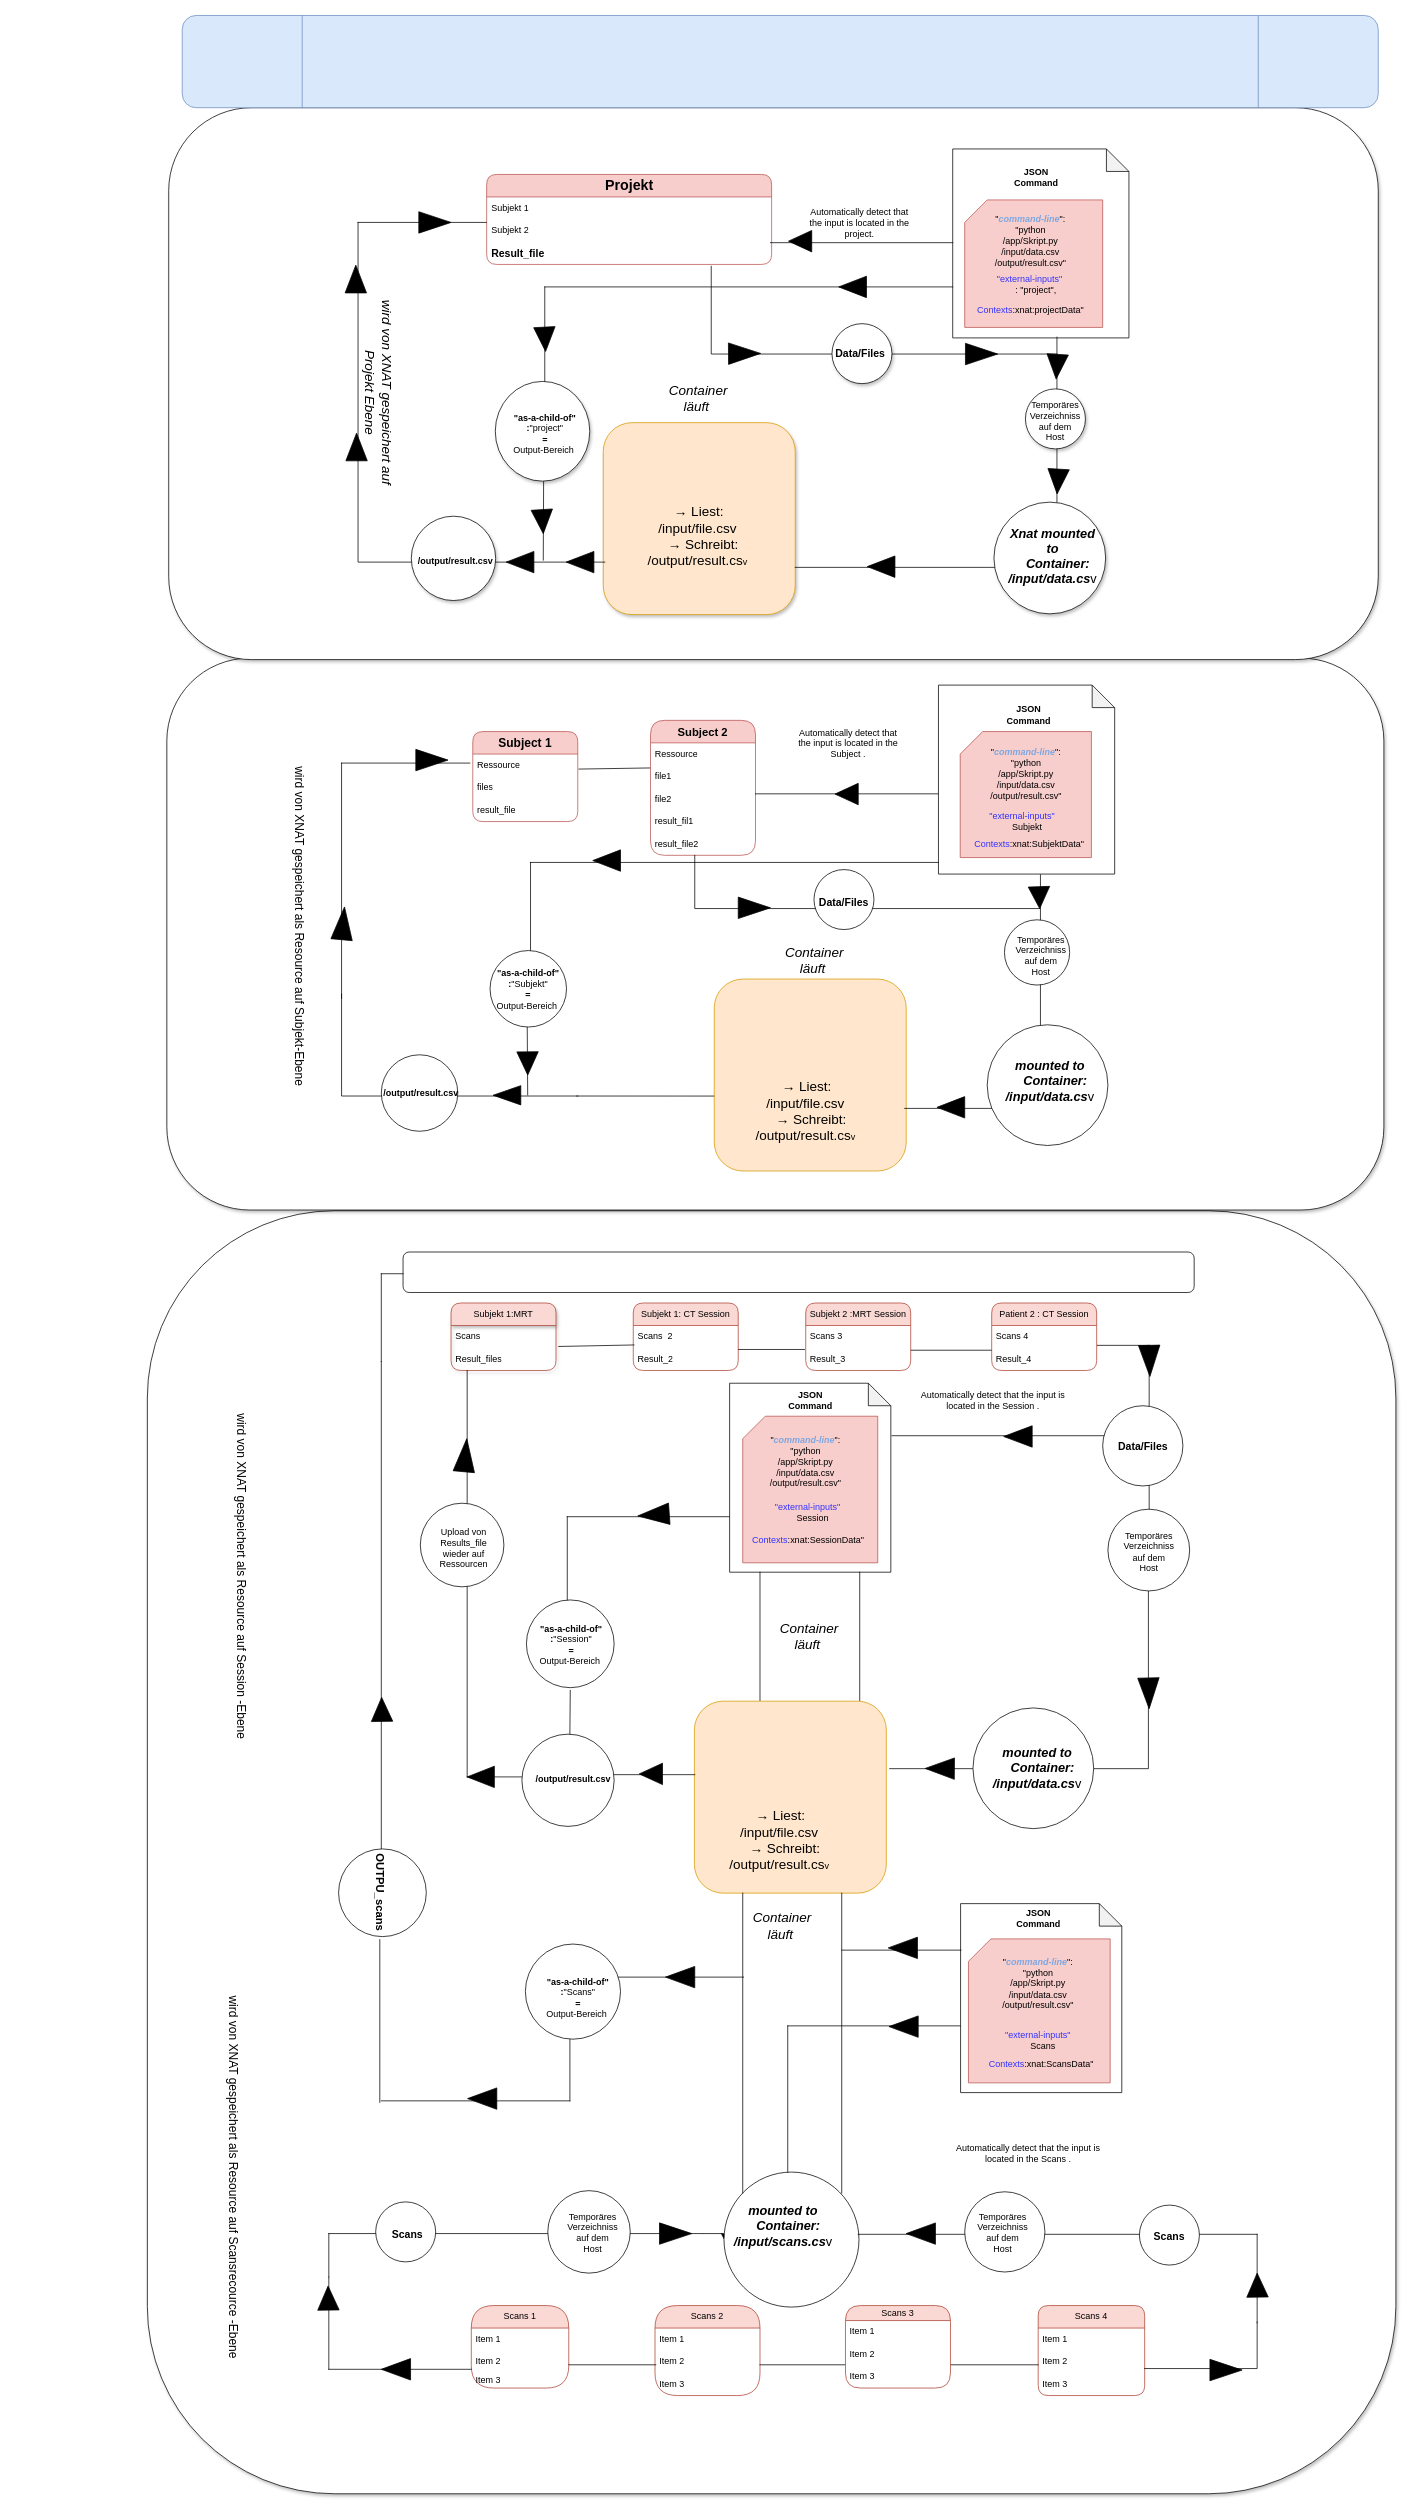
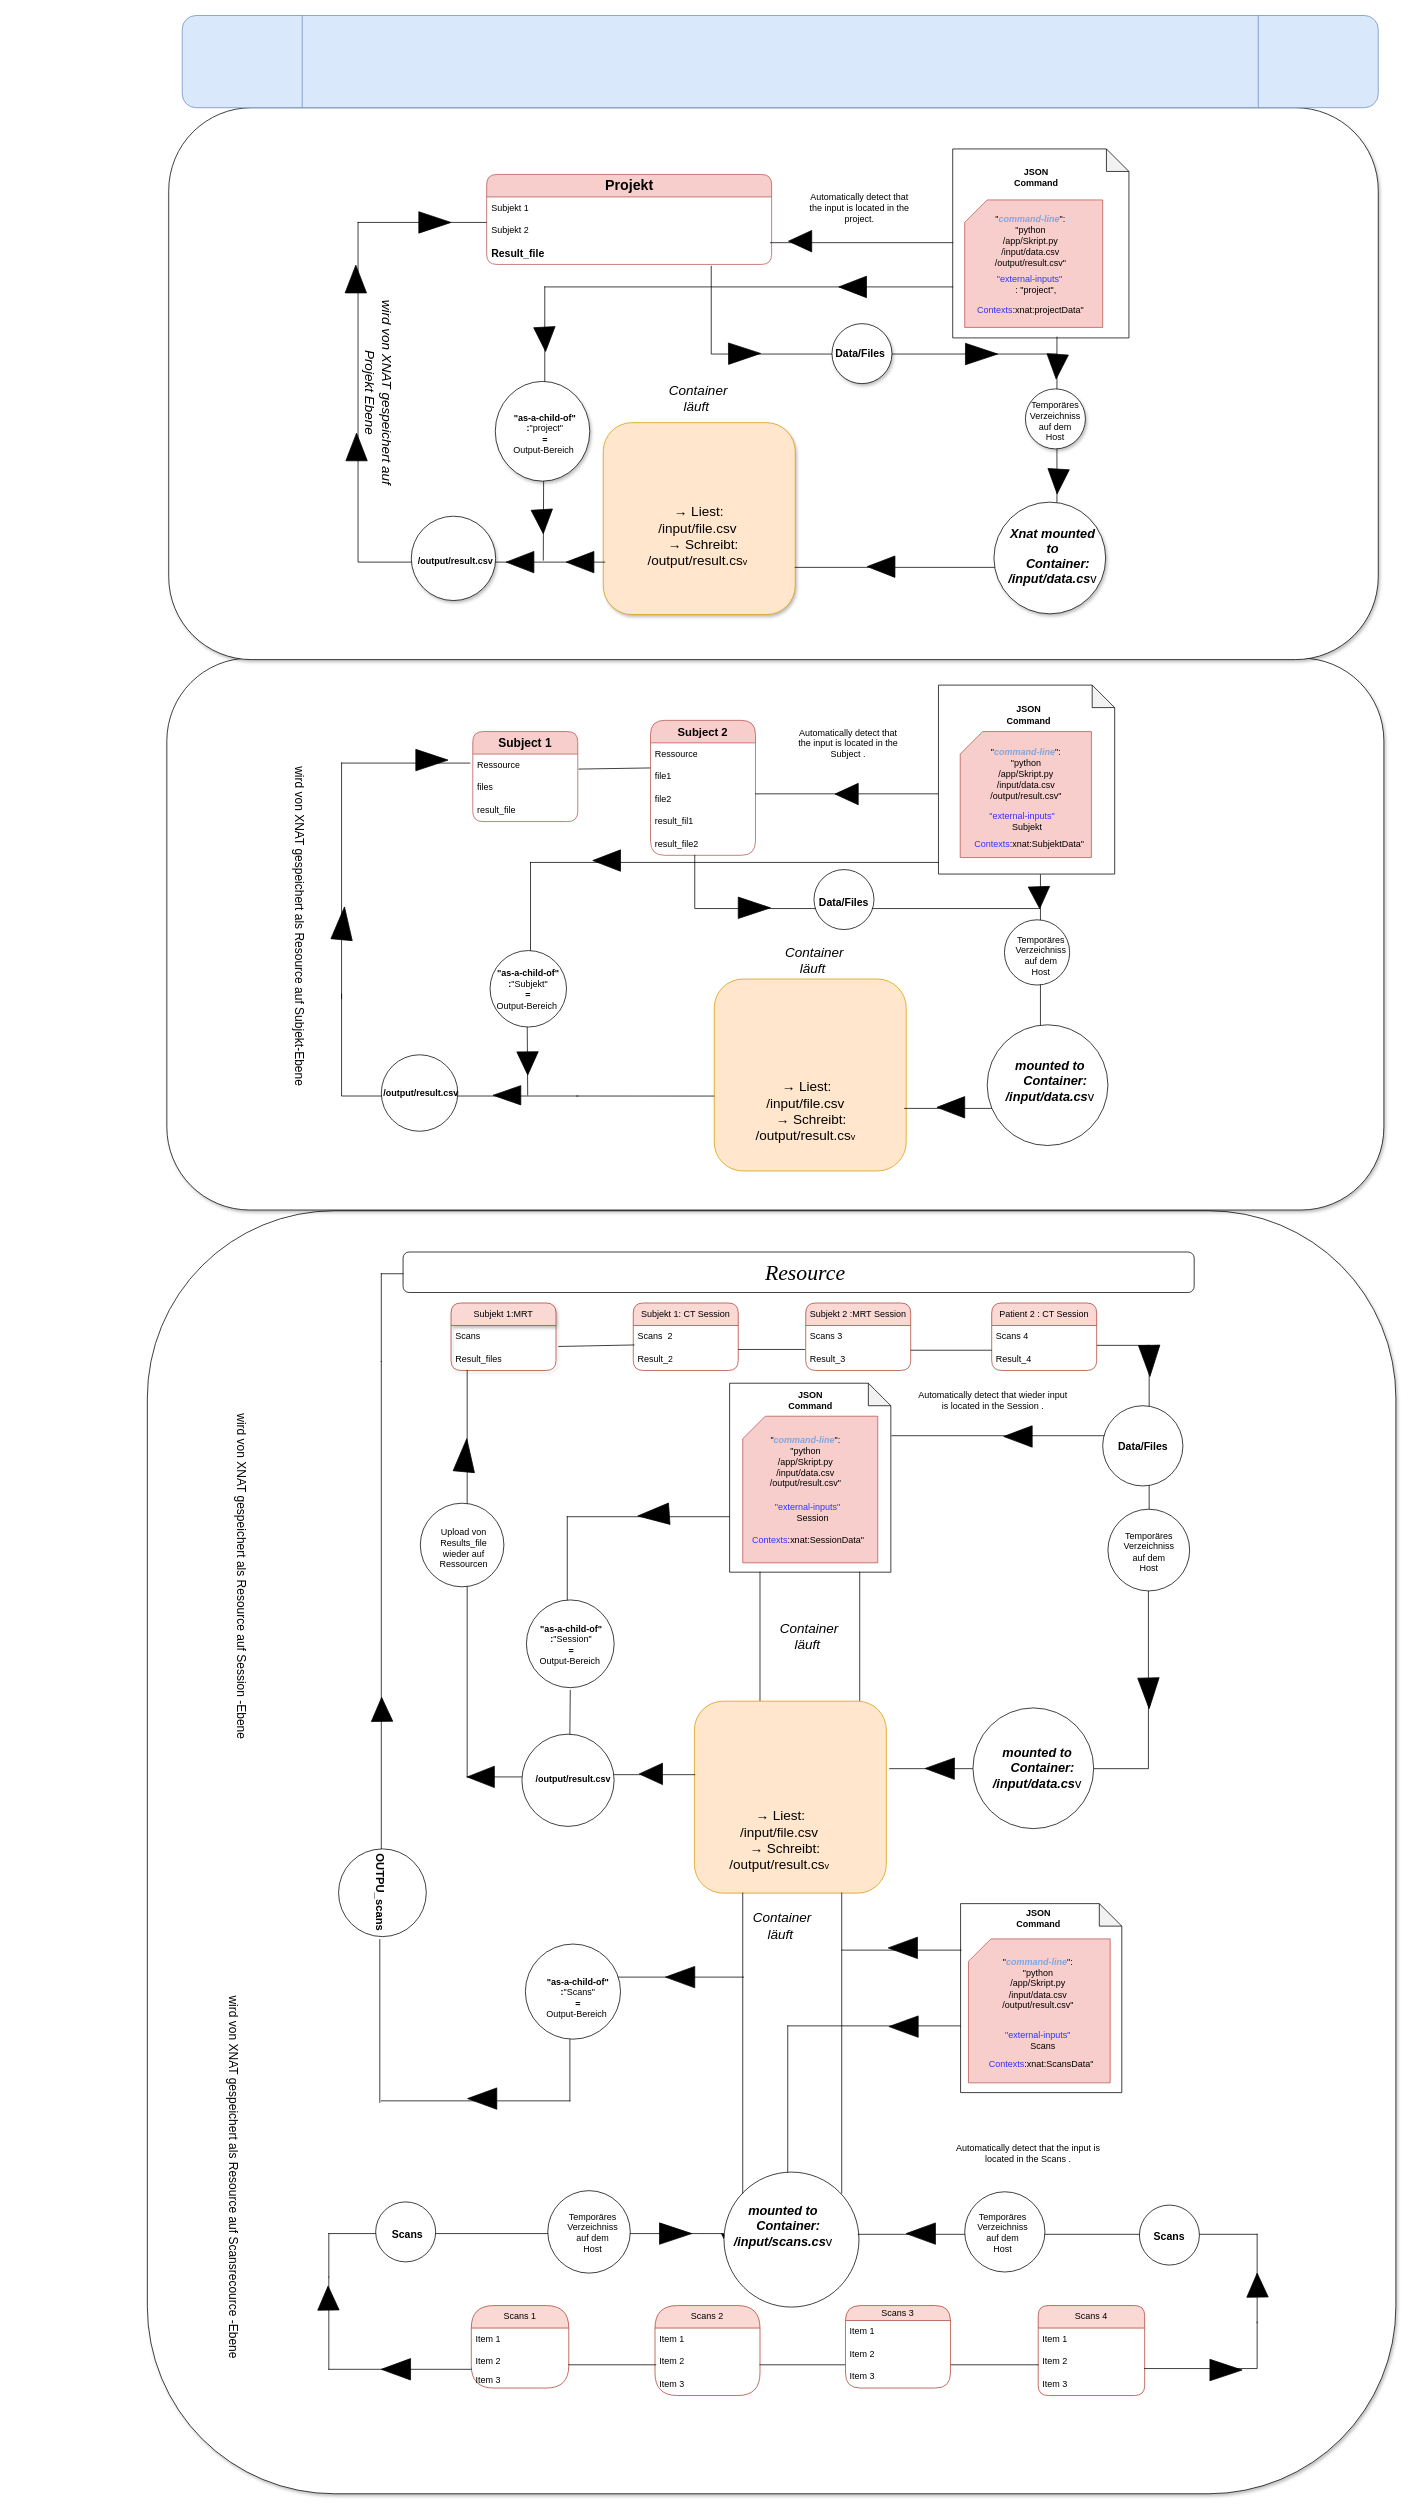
- <mxCell id="124" value="Automatically detect that the input is located in the project." style="text;html=1;align=center;verticalAlign=middle;whiteSpace=wrap;rounded=0;" parent="1" vertex="1"><mxGeometry x="1078" y="277.5" width="136" height="38.5" as="geometry" /></mxCell>
+ <mxCell id="124" value="Automatically detect that the input is located in the project." style="text;html=1;align=center;verticalAlign=middle;whiteSpace=wrap;rounded=0;" parent="1" vertex="1"><mxGeometry x="1078" y="257.5" width="136" height="38.5" as="geometry" /></mxCell>
+ <mxCell id="148" value="&lt;font style=&quot;font-size: 29px;&quot;&gt;&lt;i style=&quot;&quot;&gt;Resource&lt;/i&gt;&lt;/font&gt;" style="text;html=1;align=center;verticalAlign=middle;whiteSpace=wrap;rounded=0;fontFamily=Times New Roman;" parent="1" vertex="1"><mxGeometry x="802" y="1682" width="543" height="30" as="geometry" /></mxCell>
- <mxCell id="134" value="Automatically detect that the input is located in the Session ." style="text;html=1;align=center;verticalAlign=middle;whiteSpace=wrap;rounded=0;" parent="1" vertex="1"><mxGeometry x="1222" y="1848" width="204" height="38.5" as="geometry" /></mxCell>
+ <mxCell id="134" value="Automatically detect that wieder input is located in the Session ." style="text;html=1;align=center;verticalAlign=middle;whiteSpace=wrap;rounded=0;" parent="1" vertex="1"><mxGeometry x="1222" y="1848" width="204" height="38.5" as="geometry" /></mxCell>
